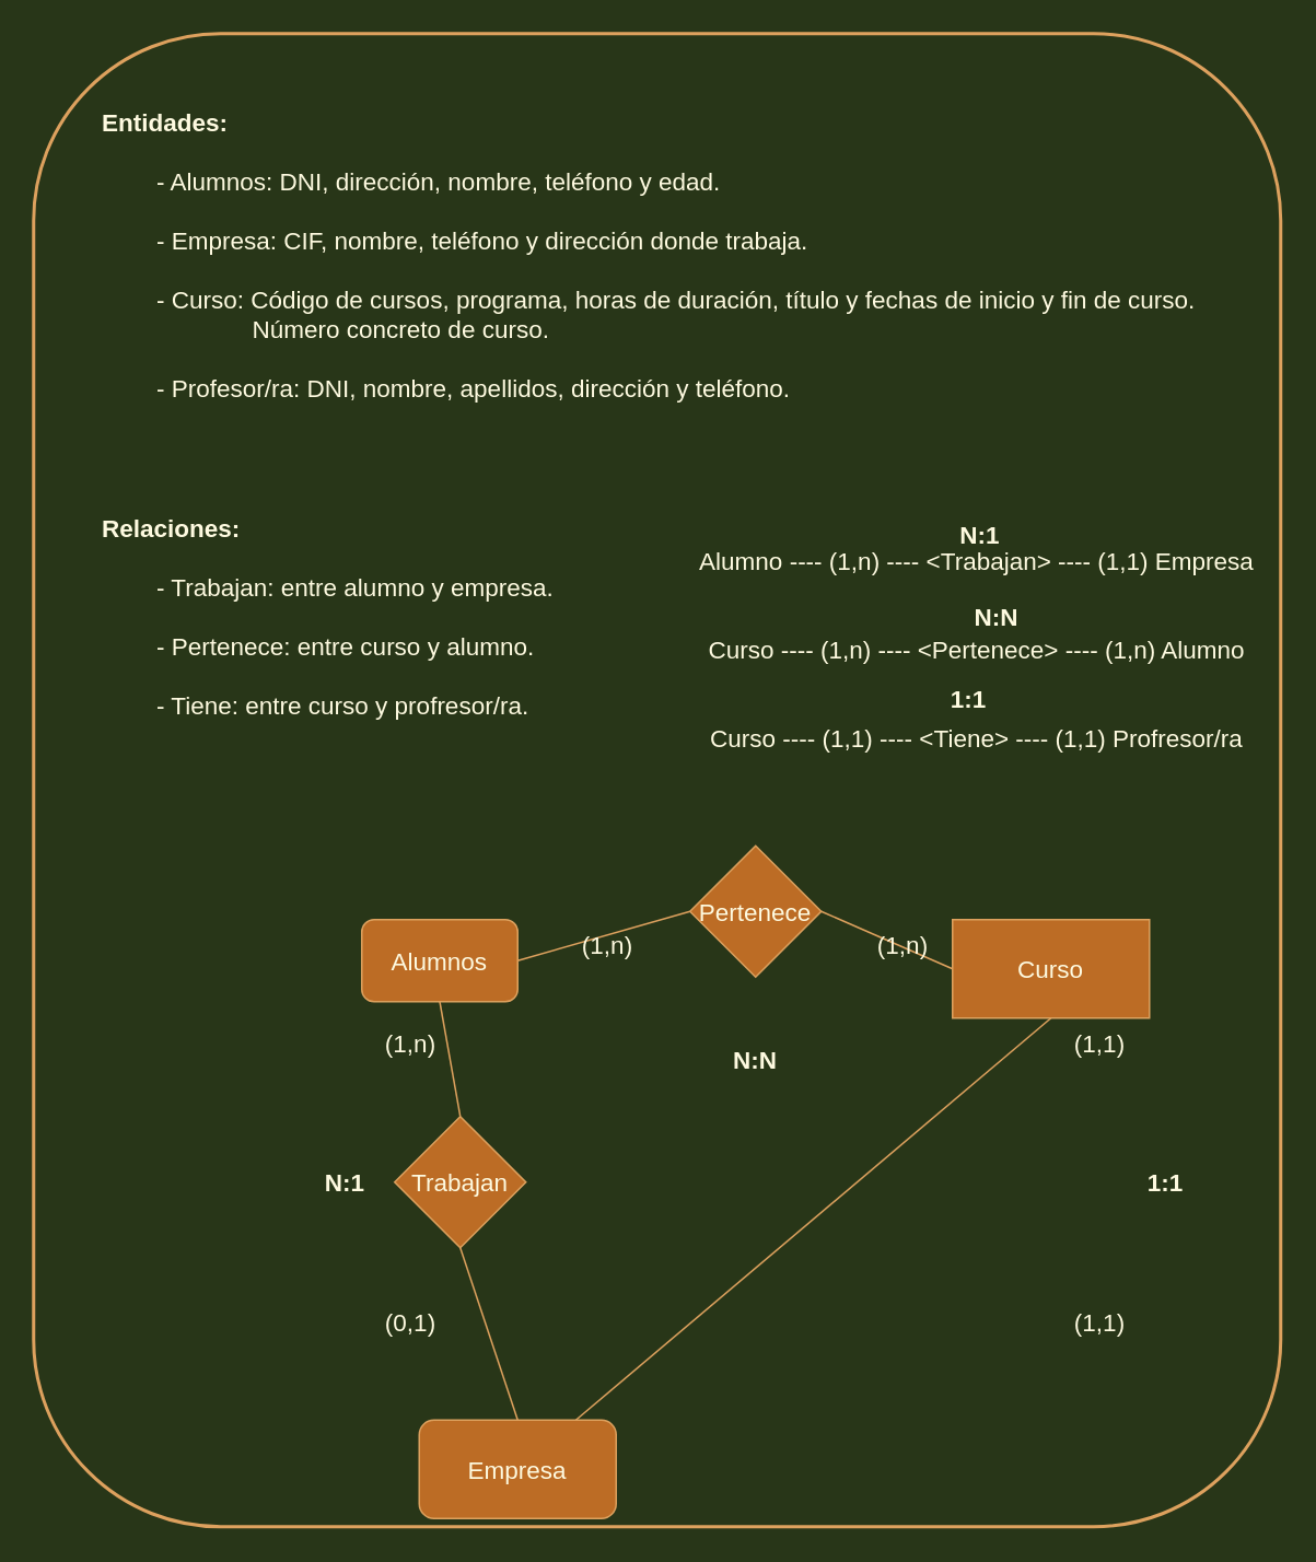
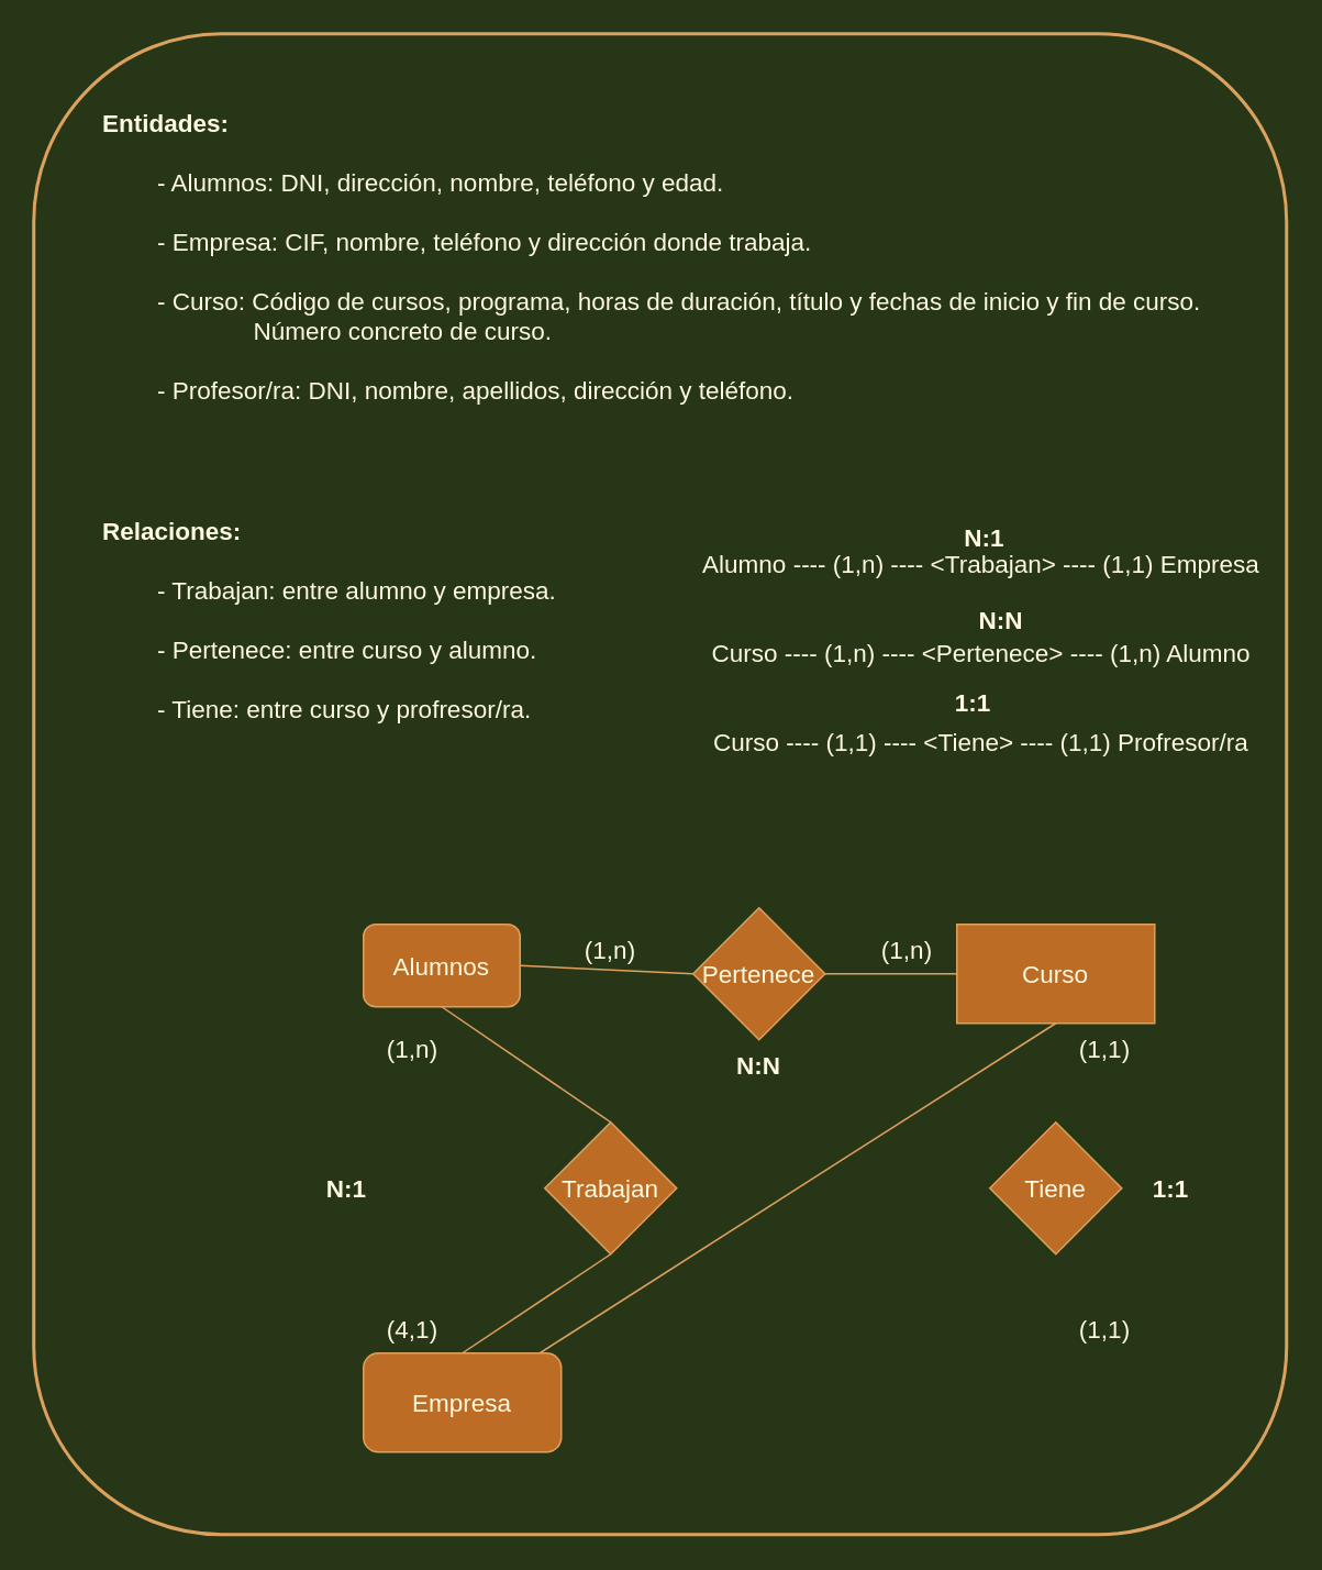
- <mxCell id="10" value="Pertenece" style="rhombus;whiteSpace=wrap;html=1;rounded=0;sketch=0;fontSize=15;fontColor=#FEFAE0;strokeColor=#DDA15E;fillColor=#BC6C25;align=center;verticalAlign=middle;" parent="1" vertex="1"><mxGeometry x="420" y="515" width="80" height="80" as="geometry" /></mxCell>
+ <mxCell id="10" value="Pertenece" style="rhombus;whiteSpace=wrap;html=1;rounded=0;sketch=0;fontSize=15;fontColor=#FEFAE0;strokeColor=#DDA15E;fillColor=#BC6C25;align=center;verticalAlign=middle;" parent="1" vertex="1"><mxGeometry x="420" y="550" width="80" height="80" as="geometry" /></mxCell>
- <mxCell id="15" value="Trabajan" style="rhombus;whiteSpace=wrap;html=1;rounded=0;sketch=0;fontSize=15;fontColor=#FEFAE0;strokeColor=#DDA15E;fillColor=#BC6C25;align=center;verticalAlign=middle;" parent="1" vertex="1"><mxGeometry x="240" y="680" width="80" height="80" as="geometry" /></mxCell>
+ <mxCell id="15" value="Trabajan" style="rhombus;whiteSpace=wrap;html=1;rounded=0;sketch=0;fontSize=15;fontColor=#FEFAE0;strokeColor=#DDA15E;fillColor=#BC6C25;align=center;verticalAlign=middle;" parent="1" vertex="1"><mxGeometry x="330" y="680" width="80" height="80" as="geometry" /></mxCell>
+ <mxCell id="11" value="Tiene" style="rhombus;whiteSpace=wrap;html=1;rounded=0;sketch=0;fontSize=15;fontColor=#FEFAE0;strokeColor=#DDA15E;fillColor=#BC6C25;align=center;verticalAlign=middle;" parent="1" vertex="1"><mxGeometry x="600" y="680" width="80" height="80" as="geometry" /></mxCell>
- <mxCell id="20" value="(0,1)" style="text;html=1;strokeColor=none;fillColor=none;align=center;verticalAlign=middle;whiteSpace=wrap;rounded=0;sketch=0;fontSize=15;fontColor=#FEFAE0;" parent="1" vertex="1"><mxGeometry x="220" y="790" width="60" height="30" as="geometry" /></mxCell>
+ <mxCell id="20" value="(4,1)" style="text;html=1;strokeColor=none;fillColor=none;align=center;verticalAlign=middle;whiteSpace=wrap;rounded=0;sketch=0;fontSize=15;fontColor=#FEFAE0;" parent="1" vertex="1"><mxGeometry x="220" y="790" width="60" height="30" as="geometry" /></mxCell>
- <mxCell id="12" value="Empresa" style="rounded=1;whiteSpace=wrap;html=1;sketch=0;fontSize=15;fontColor=#FEFAE0;strokeColor=#DDA15E;fillColor=#BC6C25;align=center;verticalAlign=middle;" parent="1" vertex="1"><mxGeometry x="255" y="865" width="120" height="60" as="geometry" /></mxCell>
+ <mxCell id="12" value="Empresa" style="rounded=1;whiteSpace=wrap;html=1;sketch=0;fontSize=15;fontColor=#FEFAE0;strokeColor=#DDA15E;fillColor=#BC6C25;align=center;verticalAlign=middle;" parent="1" vertex="1"><mxGeometry x="220" y="820" width="120" height="60" as="geometry" /></mxCell>
